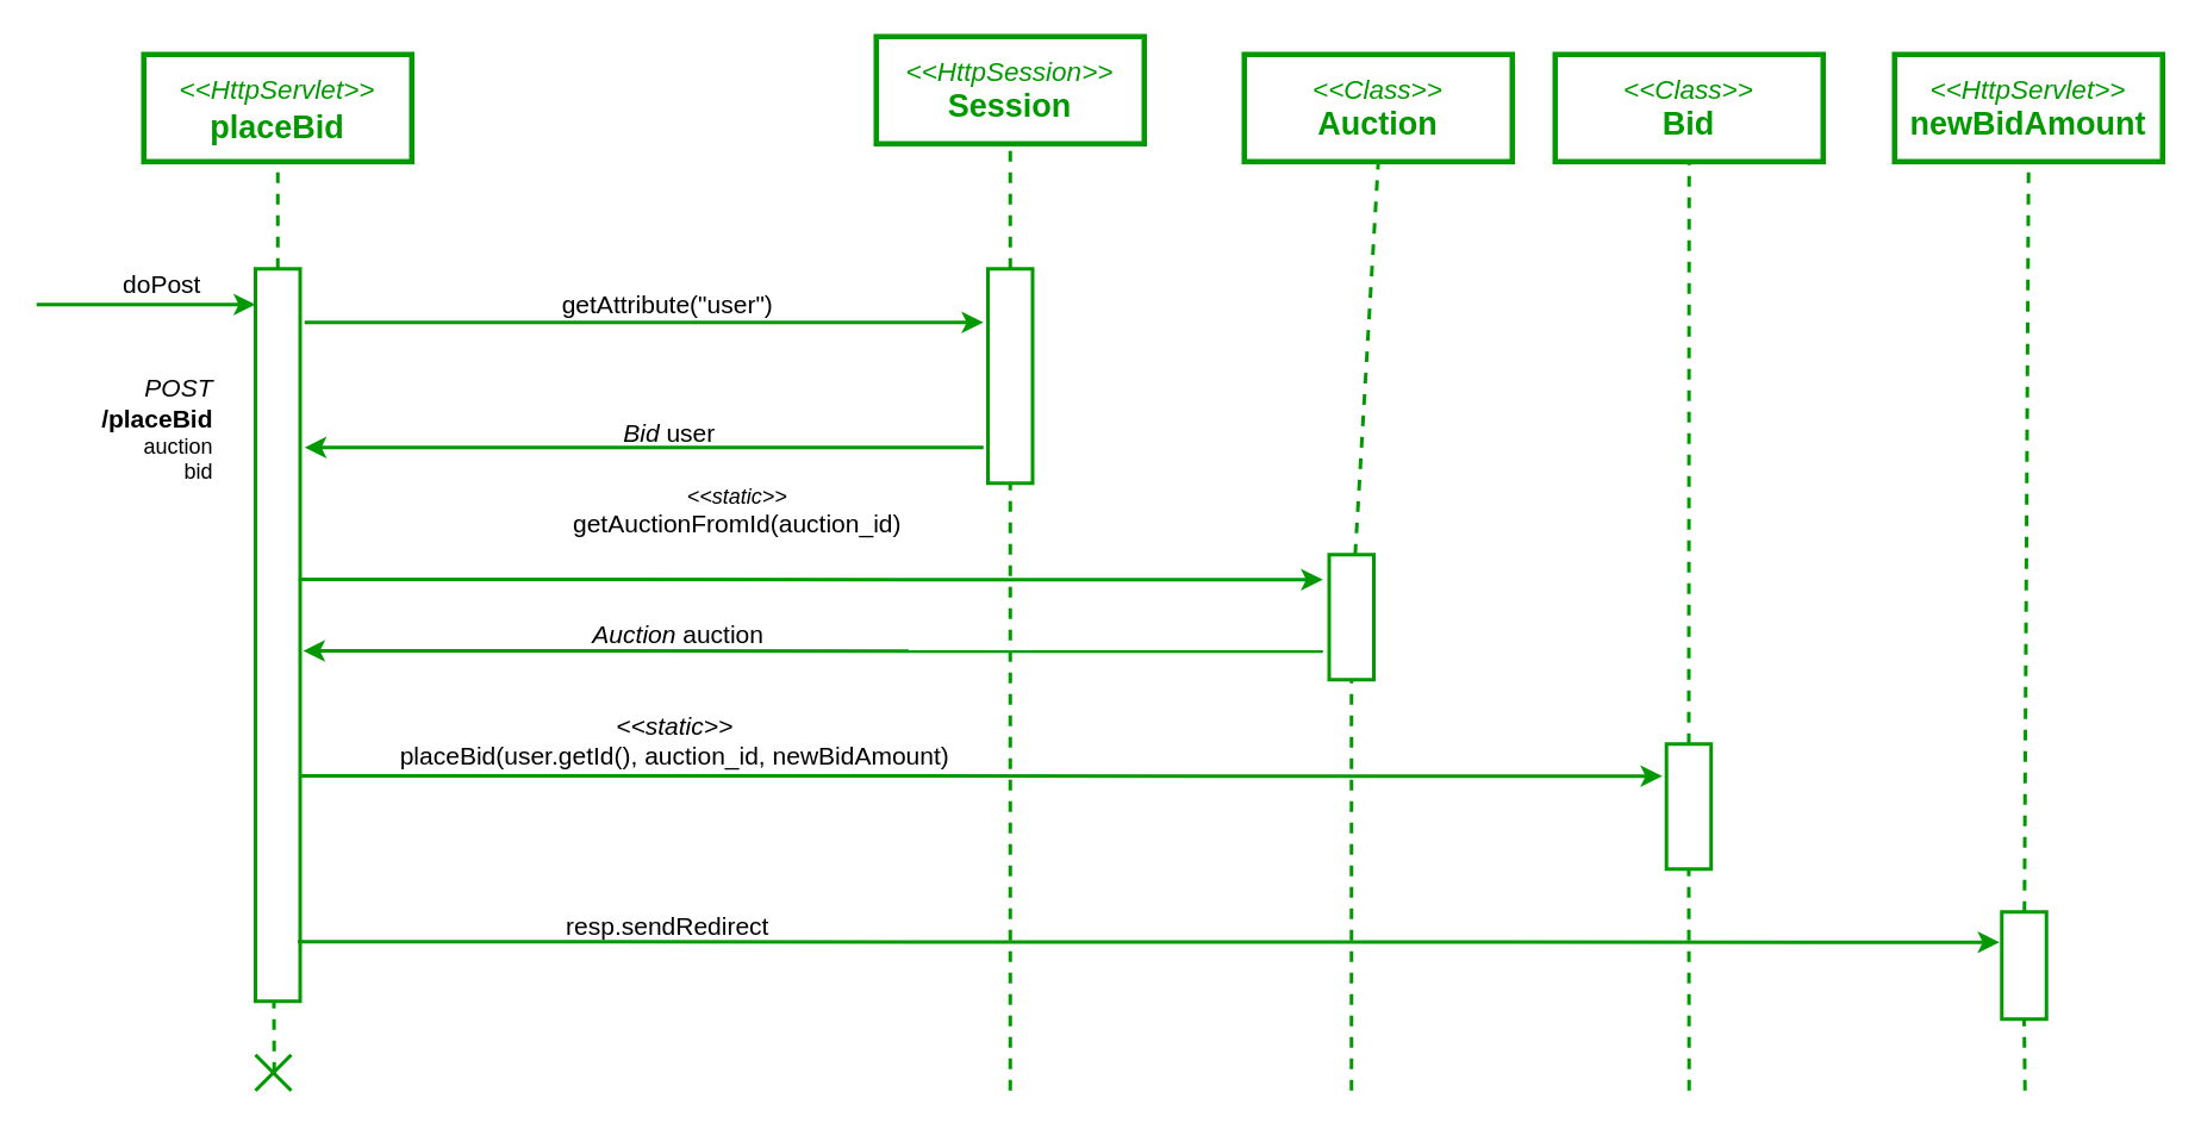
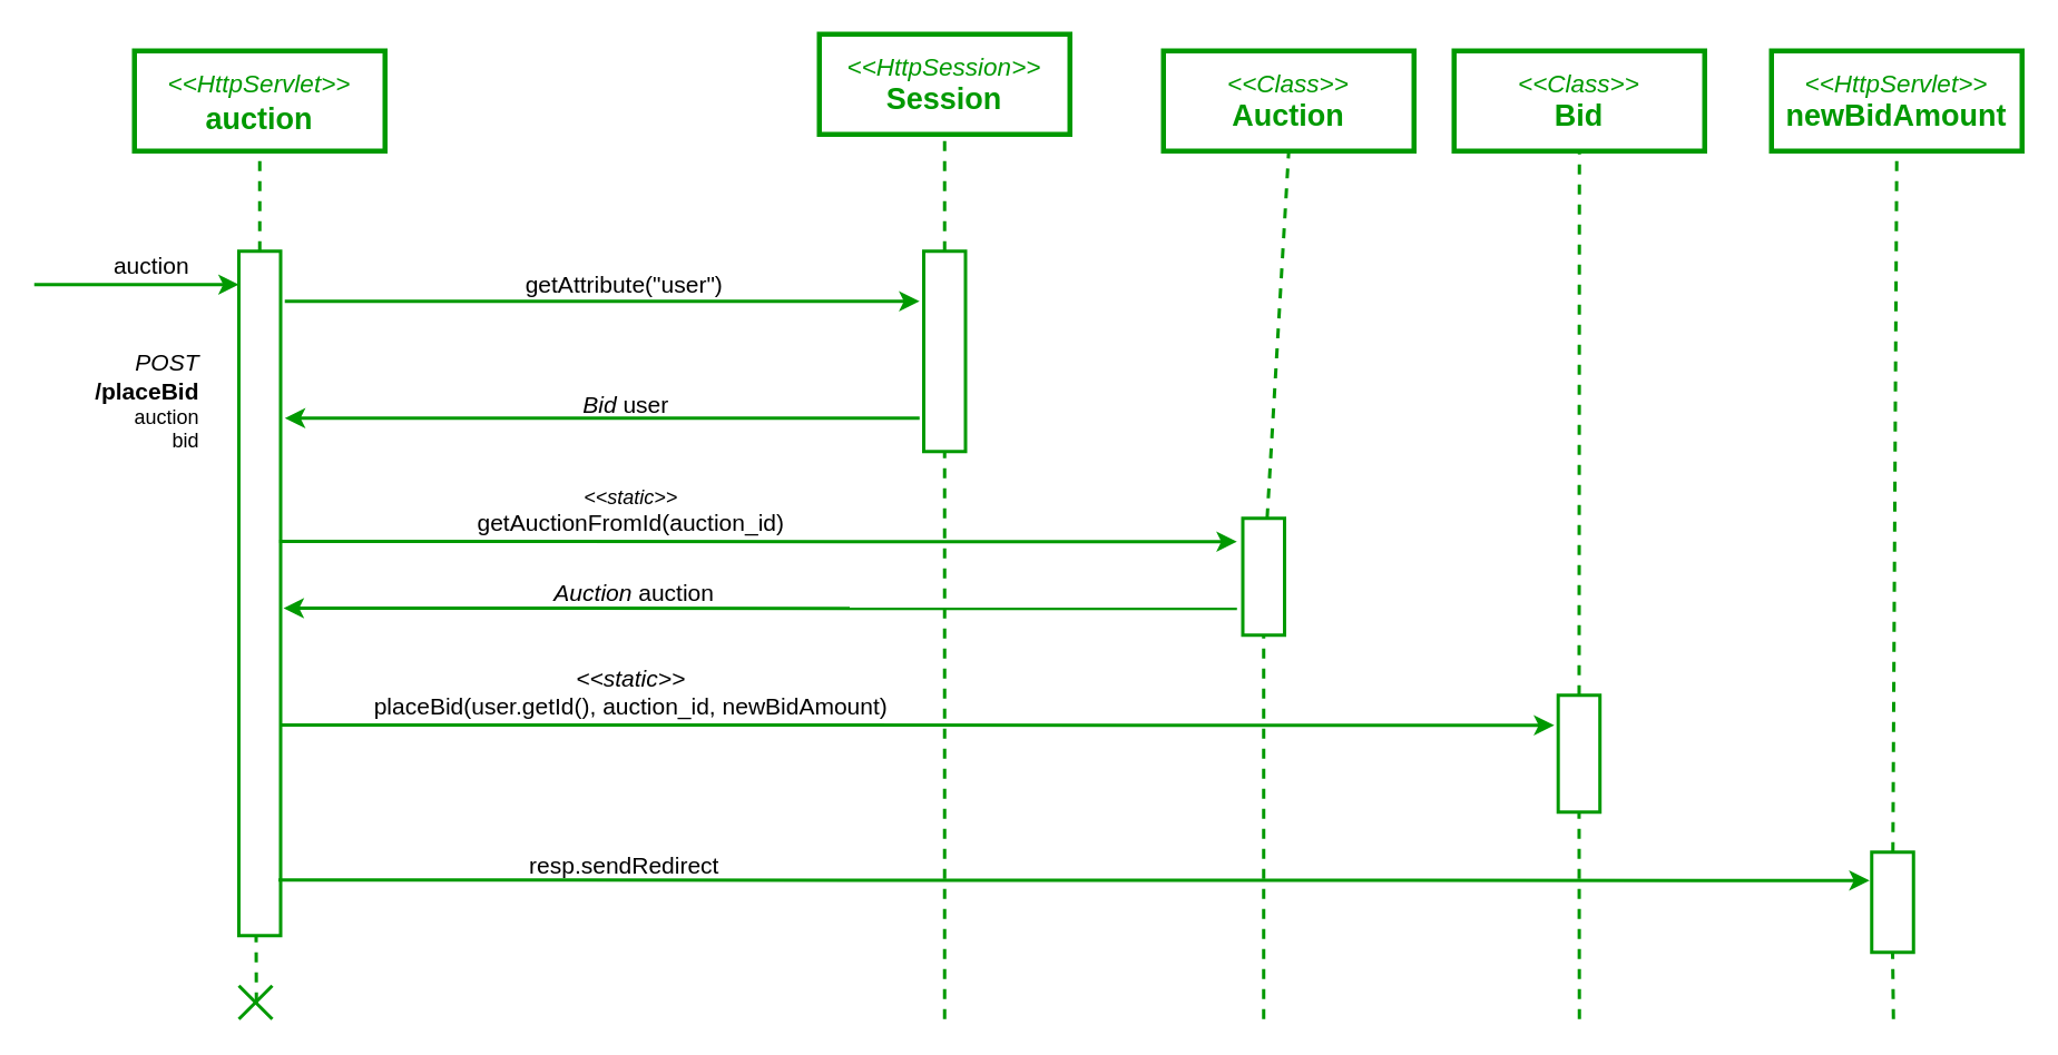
- <mxCell id="2" value="&lt;i style=&quot;border-color: var(--border-color); color: rgb(0, 153, 0);&quot;&gt;&lt;font style=&quot;border-color: var(--border-color); font-size: 15px;&quot;&gt;&amp;lt;&amp;lt;HttpServlet&amp;gt;&amp;gt;&lt;/font&gt;&lt;/i&gt;&lt;font color=&quot;#009900&quot; style=&quot;&quot;&gt;&lt;b style=&quot;font-size: 18px;&quot;&gt;&lt;br&gt;placeBid&lt;br&gt;&lt;/b&gt;&lt;/font&gt;" style="rounded=0;whiteSpace=wrap;html=1;strokeWidth=3;fillColor=default;strokeColor=#009900;" parent="1" vertex="1"><mxGeometry x="80" y="30" width="150" height="60" as="geometry" /></mxCell>
+ <mxCell id="2" value="&lt;i style=&quot;border-color: var(--border-color); color: rgb(0, 153, 0);&quot;&gt;&lt;font style=&quot;border-color: var(--border-color); font-size: 15px;&quot;&gt;&amp;lt;&amp;lt;HttpServlet&amp;gt;&amp;gt;&lt;/font&gt;&lt;/i&gt;&lt;font color=&quot;#009900&quot; style=&quot;&quot;&gt;&lt;b style=&quot;font-size: 18px;&quot;&gt;&lt;br&gt;auction&lt;br&gt;&lt;/b&gt;&lt;/font&gt;" style="rounded=0;whiteSpace=wrap;html=1;strokeWidth=3;fillColor=default;strokeColor=#009900;" parent="1" vertex="1"><mxGeometry x="80" y="30" width="150" height="60" as="geometry" /></mxCell>
- <mxCell id="19" value="&lt;font style=&quot;font-size: 14px;&quot;&gt;doPost&lt;/font&gt;" style="text;html=1;align=center;verticalAlign=middle;resizable=0;points=[];autosize=1;strokeColor=none;fillColor=none;" parent="1" vertex="1"><mxGeometry x="55" y="144" width="70" height="30" as="geometry" /></mxCell>
+ <mxCell id="19" value="&lt;font style=&quot;font-size: 14px;&quot;&gt;auction&lt;/font&gt;" style="text;html=1;align=center;verticalAlign=middle;resizable=0;points=[];autosize=1;strokeColor=none;fillColor=none;" parent="1" vertex="1"><mxGeometry x="55" y="144" width="70" height="30" as="geometry" /></mxCell>
- <mxCell id="11" value="&lt;font style=&quot;&quot;&gt;&lt;i style=&quot;&quot;&gt;&lt;font style=&quot;font-size: 12px;&quot;&gt;&amp;lt;&amp;lt;static&amp;gt;&amp;gt;&lt;/font&gt;&lt;/i&gt;&lt;br&gt;&lt;span style=&quot;font-size: 14px;&quot;&gt;getAuctionFromId(auction_id)&lt;/span&gt;&lt;/font&gt;" style="text;html=1;align=center;verticalAlign=middle;resizable=0;points=[];autosize=1;strokeColor=none;fillColor=none;" parent="1" vertex="1"><mxGeometry x="306.5" y="266" width="210" height="40" as="geometry" /></mxCell>
+ <mxCell id="11" value="&lt;font style=&quot;&quot;&gt;&lt;i style=&quot;&quot;&gt;&lt;font style=&quot;font-size: 12px;&quot;&gt;&amp;lt;&amp;lt;static&amp;gt;&amp;gt;&lt;/font&gt;&lt;/i&gt;&lt;br&gt;&lt;span style=&quot;font-size: 14px;&quot;&gt;getAuctionFromId(auction_id)&lt;/span&gt;&lt;/font&gt;" style="text;html=1;align=center;verticalAlign=middle;resizable=0;points=[];autosize=1;strokeColor=none;fillColor=none;" parent="1" vertex="1"><mxGeometry x="271.5" y="286" width="210" height="40" as="geometry" /></mxCell>
